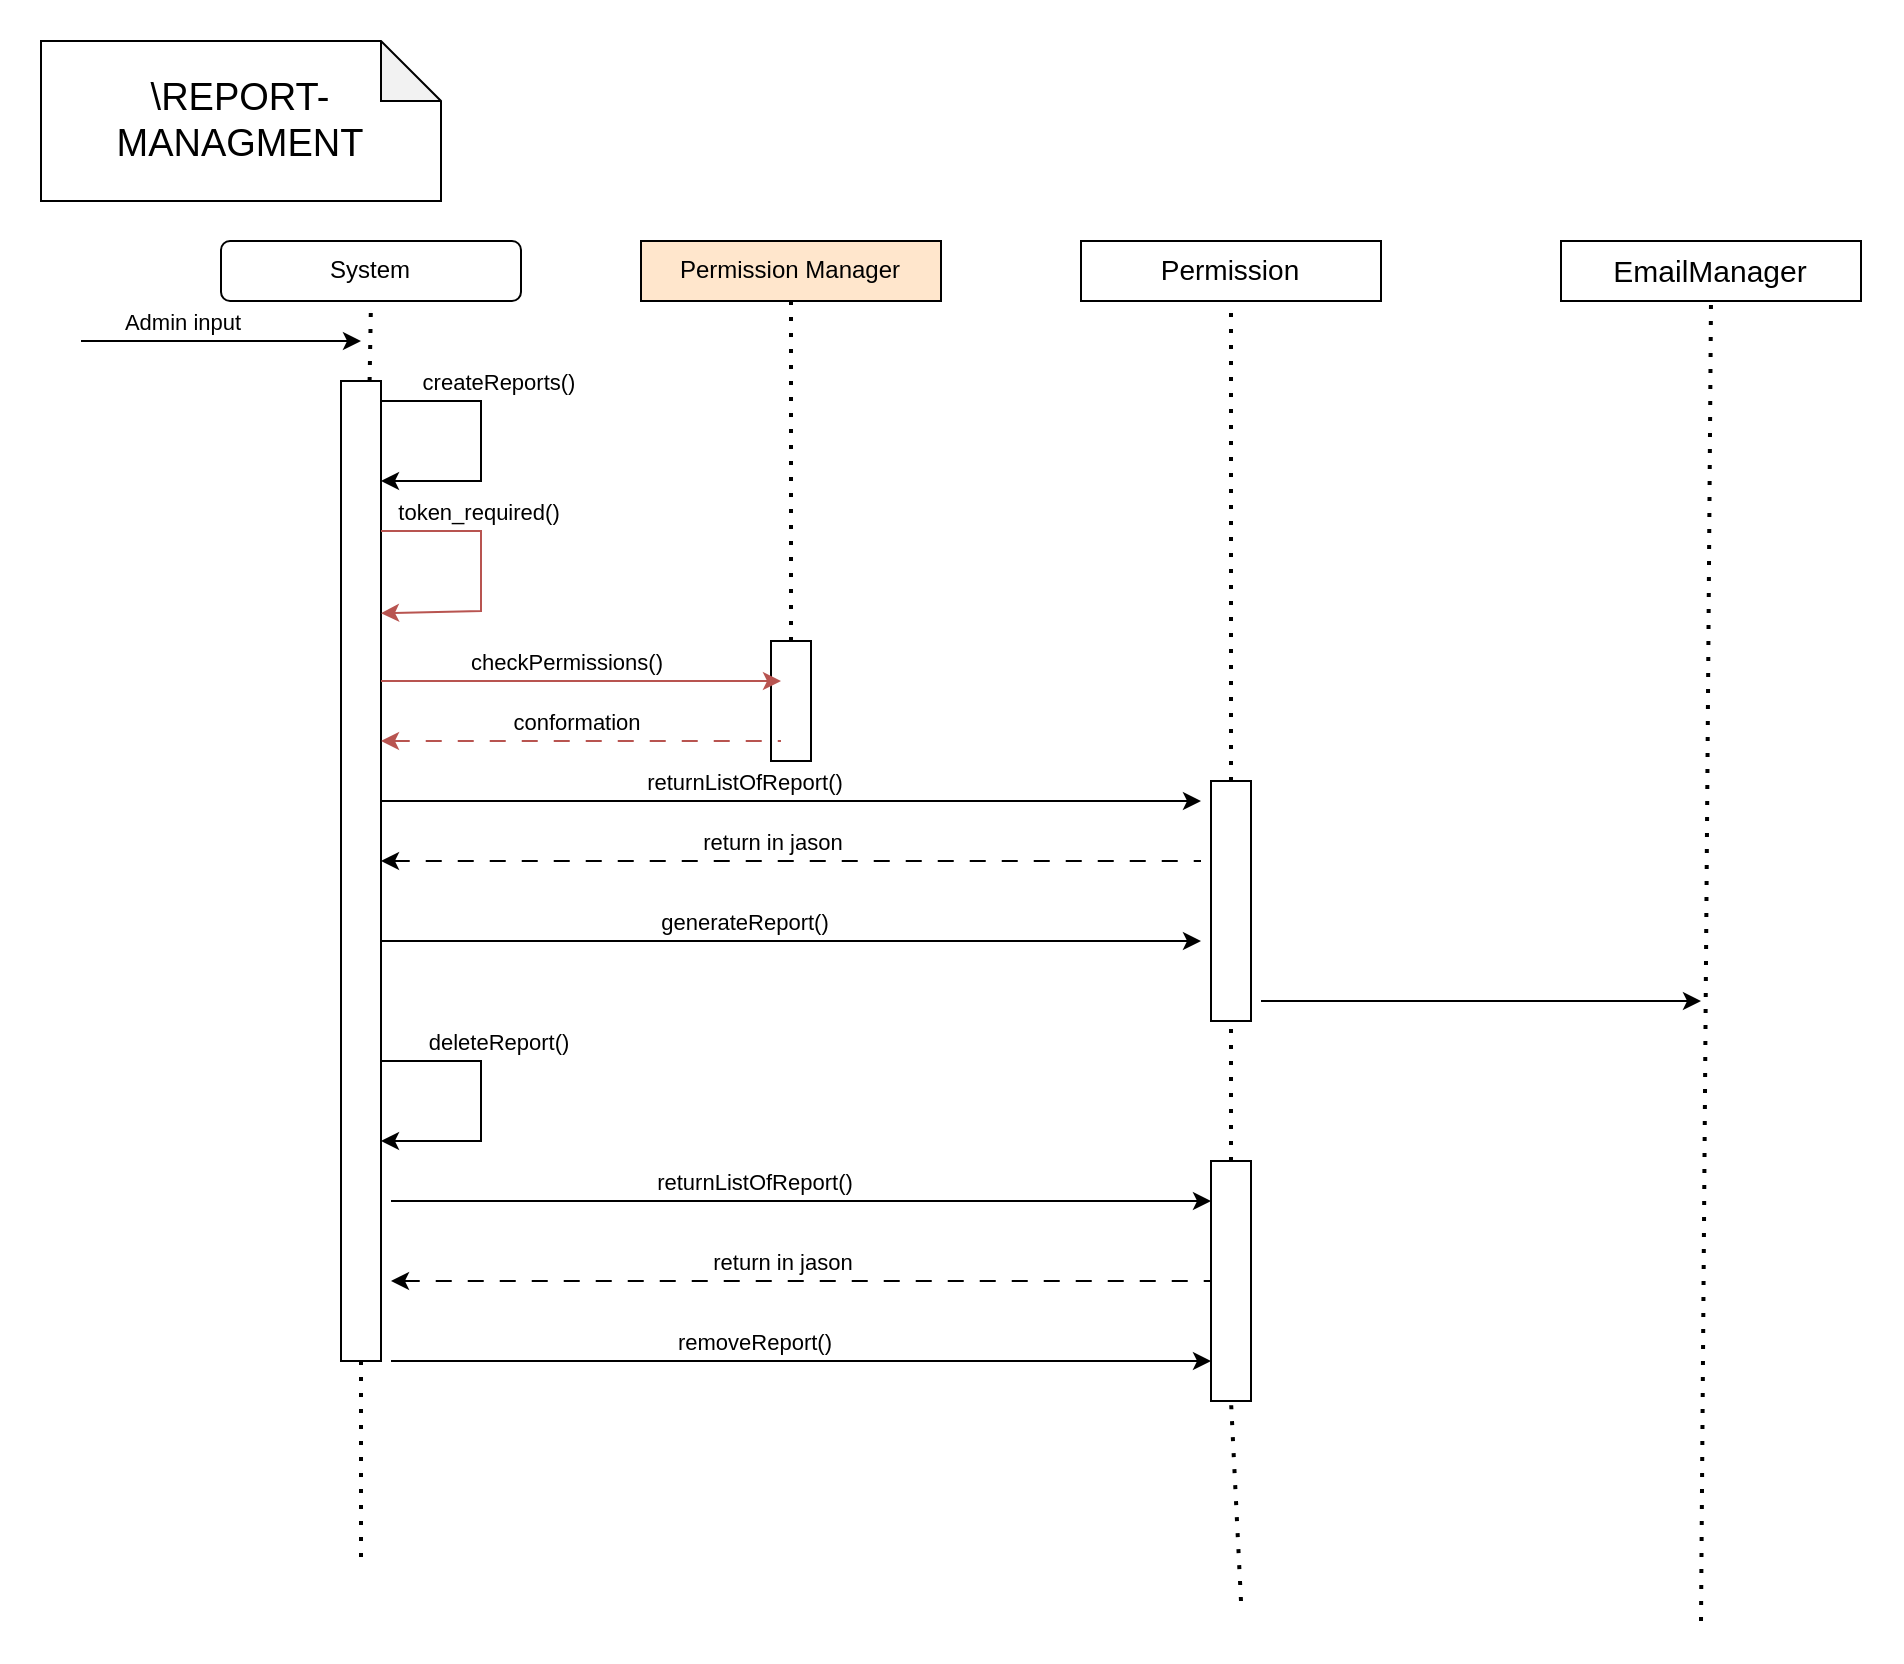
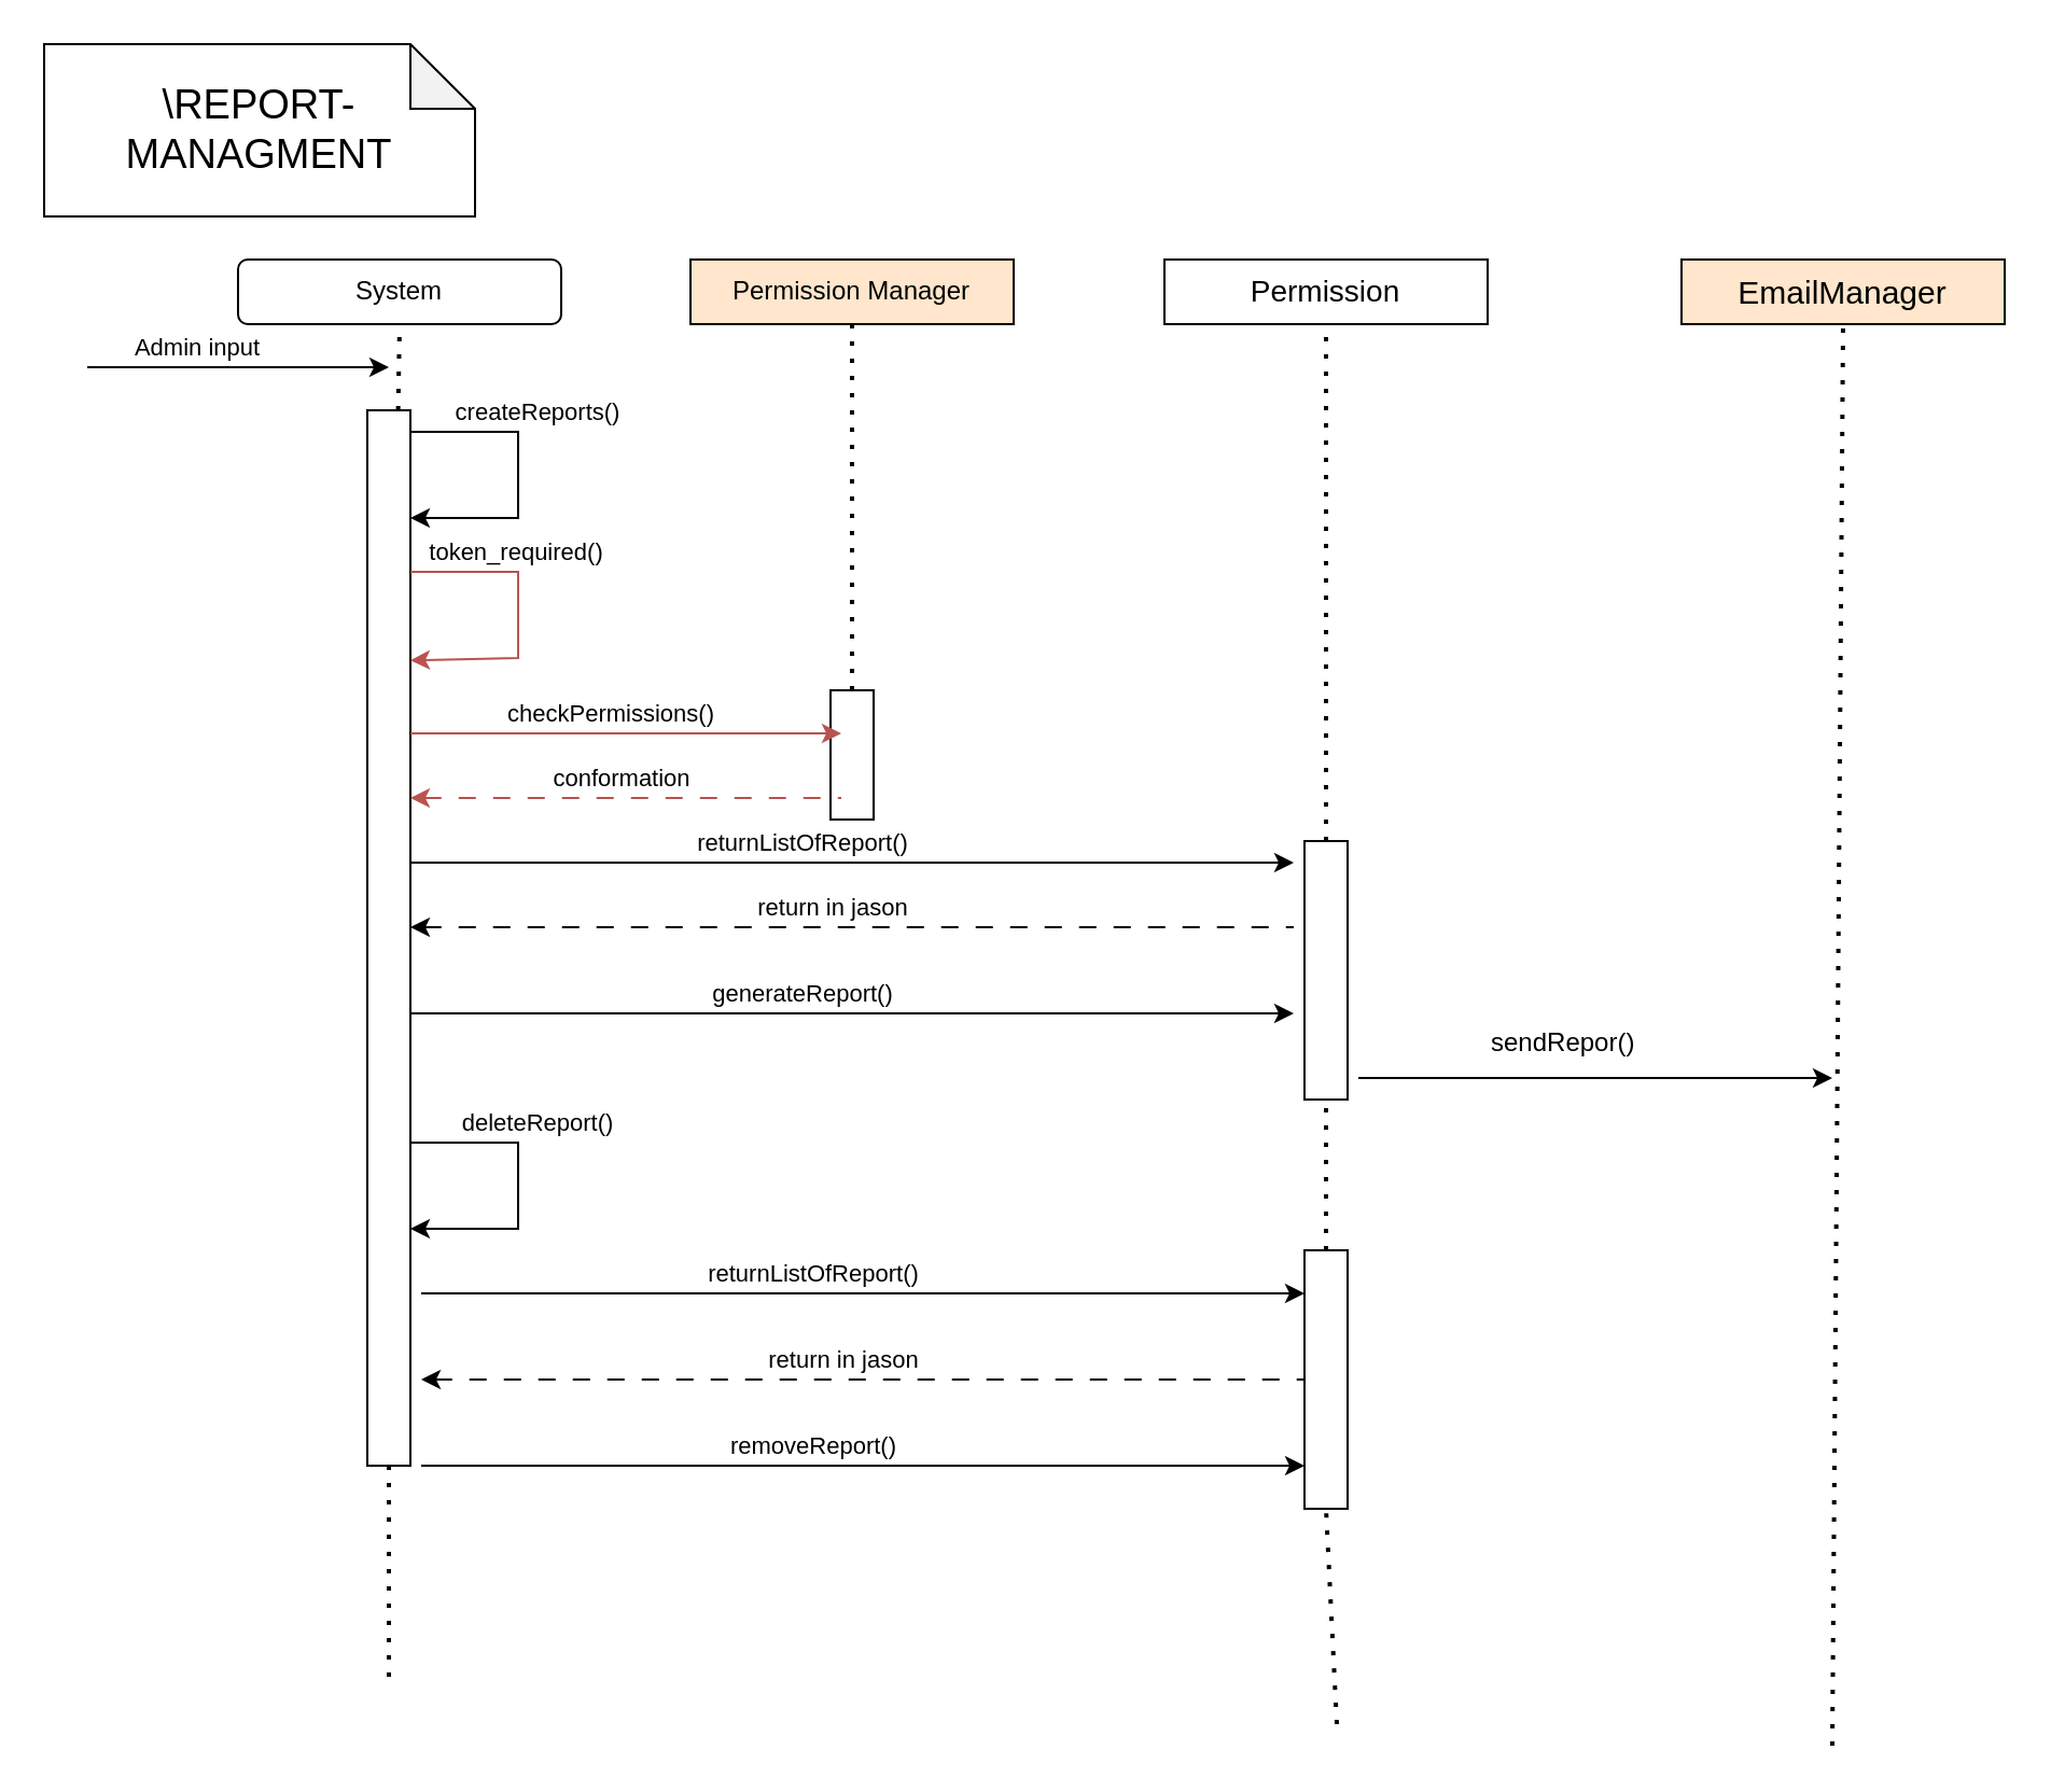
- <mxCell id="28" value="&lt;font style=&quot;font-size: 15px;&quot;&gt;EmailManager&lt;/font&gt;" style="rounded=0;whiteSpace=wrap;html=1;" vertex="1" parent="1"><mxGeometry x="780" y="120" width="150" height="30" as="geometry" /></mxCell>
+ <mxCell id="28" value="&lt;font style=&quot;font-size: 15px;&quot;&gt;EmailManager&lt;/font&gt;" style="rounded=0;whiteSpace=wrap;html=1;fillColor=#ffe6cc;" vertex="1" parent="1"><mxGeometry x="780" y="120" width="150" height="30" as="geometry" /></mxCell>
+ <mxCell id="33" value="sendRepor()" style="text;whiteSpace=wrap;html=1;" vertex="1" parent="1"><mxGeometry x="690" y="470" width="110" height="40" as="geometry" /></mxCell>
